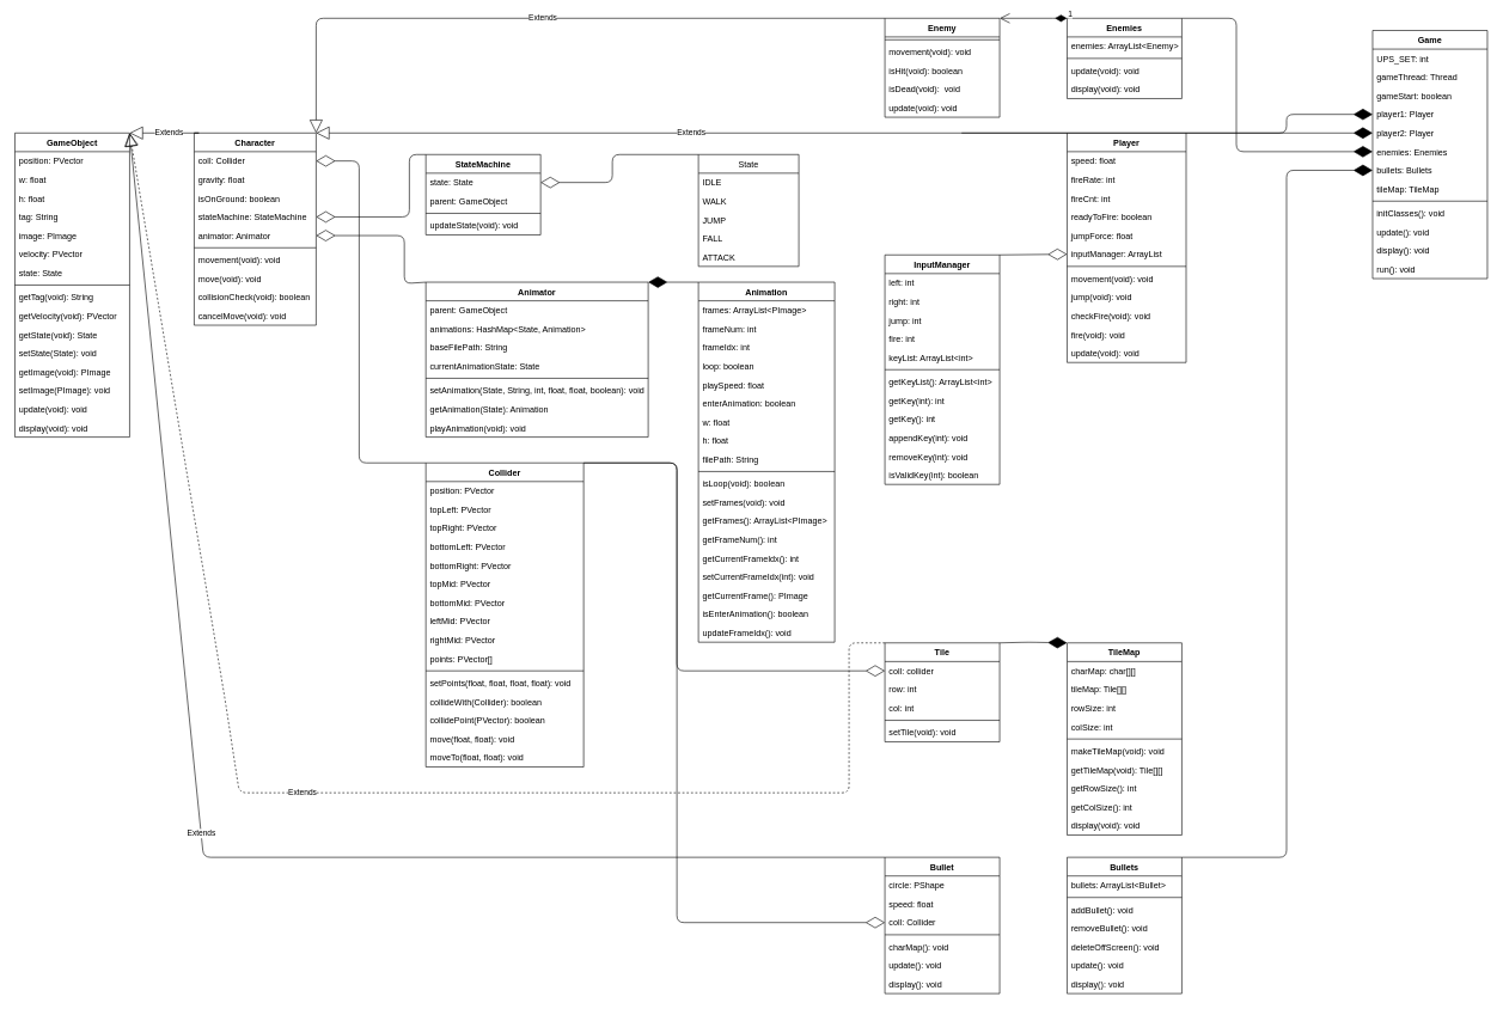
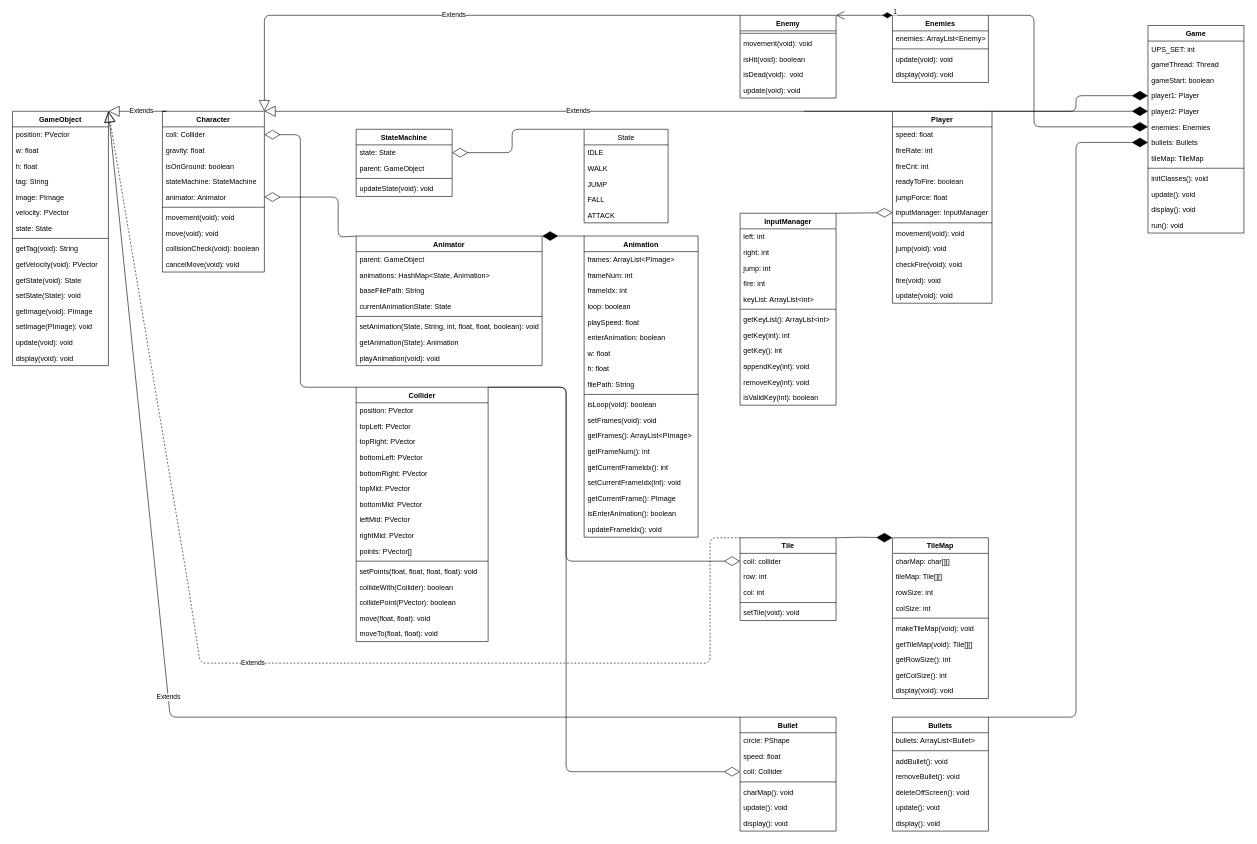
- <mxCell id="135" value="" style="endArrow=diamondThin;endFill=0;endSize=24;html=1;rounded=1;entryX=1;entryY=0.5;entryDx=0;entryDy=0;exitX=0;exitY=0;exitDx=0;exitDy=0;" edge="1" parent="1" source="77" target="23"><mxGeometry width="160" relative="1" as="geometry"><mxPoint x="700" y="270" as="sourcePoint" /><mxPoint x="860" y="270" as="targetPoint" /><Array as="points"><mxPoint x="570" y="210" /><mxPoint x="570" y="297" /></Array></mxGeometry></mxCell>
- <mxCell id="36" value="inputManager: ArrayList" style="text;strokeColor=none;fillColor=none;align=left;verticalAlign=top;spacingLeft=4;spacingRight=4;overflow=hidden;rotatable=0;points=[[0,0.5],[1,0.5]];portConstraint=eastwest;" vertex="1" parent="30"><mxGeometry y="156" width="166" height="26" as="geometry" /></mxCell>
+ <mxCell id="36" value="inputManager: InputManager" style="text;strokeColor=none;fillColor=none;align=left;verticalAlign=top;spacingLeft=4;spacingRight=4;overflow=hidden;rotatable=0;points=[[0,0.5],[1,0.5]];portConstraint=eastwest;" vertex="1" parent="30"><mxGeometry y="156" width="166" height="26" as="geometry" /></mxCell>
